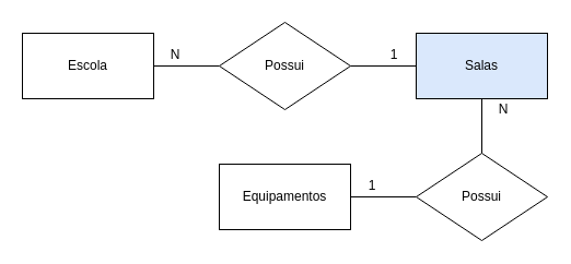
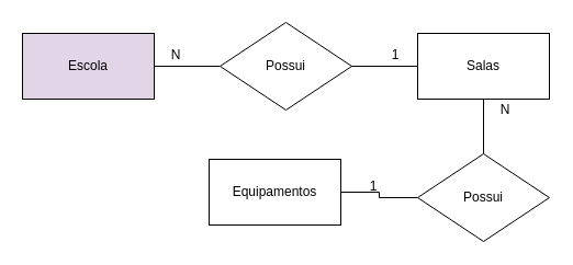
- <mxCell id="2" value="Escola" style="rounded=0;whiteSpace=wrap;html=1;" vertex="1" parent="1"><mxGeometry x="20" y="30" width="120" height="60" as="geometry" /></mxCell>
+ <mxCell id="2" value="Escola" style="rounded=0;whiteSpace=wrap;html=1;fillColor=#e1d5e7;" vertex="1" parent="1"><mxGeometry x="20" y="30" width="120" height="60" as="geometry" /></mxCell>
- <mxCell id="6" value="Salas" style="rounded=0;whiteSpace=wrap;html=1;fillColor=#dae8fc;" vertex="1" parent="1"><mxGeometry x="380" y="30" width="120" height="60" as="geometry" /></mxCell>
+ <mxCell id="6" value="Salas" style="rounded=0;whiteSpace=wrap;html=1;" vertex="1" parent="1"><mxGeometry x="380" y="30" width="120" height="60" as="geometry" /></mxCell>
- <mxCell id="10" value="Equipamentos" style="rounded=0;whiteSpace=wrap;html=1;" vertex="1" parent="1"><mxGeometry x="200" y="150" width="120" height="60" as="geometry" /></mxCell>
+ <mxCell id="10" value="Equipamentos" style="rounded=0;whiteSpace=wrap;html=1;" vertex="1" parent="1"><mxGeometry x="190" y="145" width="120" height="60" as="geometry" /></mxCell>
